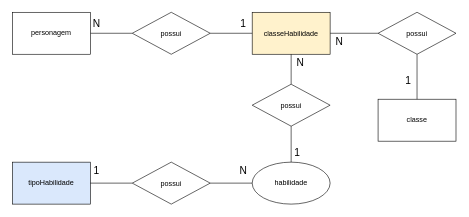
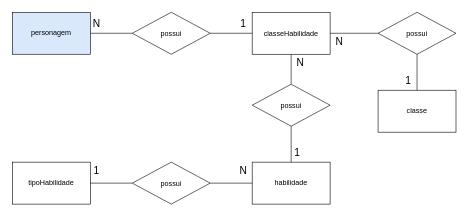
- <mxCell id="3" value="personagem" style="rounded=0;whiteSpace=wrap;html=1;" vertex="1" parent="1"><mxGeometry x="20" y="20" width="130" height="70" as="geometry" /></mxCell>
+ <mxCell id="3" value="personagem" style="rounded=0;whiteSpace=wrap;html=1;fillColor=#dae8fc;" vertex="1" parent="1"><mxGeometry x="20" y="20" width="130" height="70" as="geometry" /></mxCell>
- <mxCell id="8" value="&lt;font style=&quot;font-size: 12px&quot;&gt;classeHabilidade&lt;/font&gt;" style="rounded=0;whiteSpace=wrap;html=1;fontSize=17;fillColor=#fff2cc;" vertex="1" parent="1"><mxGeometry x="420" y="20" width="130" height="70" as="geometry" /></mxCell>
+ <mxCell id="8" value="&lt;font style=&quot;font-size: 12px&quot;&gt;classeHabilidade&lt;/font&gt;" style="rounded=0;whiteSpace=wrap;html=1;fontSize=17;" vertex="1" parent="1"><mxGeometry x="420" y="20" width="130" height="70" as="geometry" /></mxCell>
- <mxCell id="4" value="classe" style="rounded=0;whiteSpace=wrap;html=1;" vertex="1" parent="1"><mxGeometry x="630" y="165" width="130" height="70" as="geometry" /></mxCell>
+ <mxCell id="4" value="classe" style="rounded=0;whiteSpace=wrap;html=1;" vertex="1" parent="1"><mxGeometry x="630" y="150" width="130" height="70" as="geometry" /></mxCell>
- <mxCell id="6" value="tipoHabilidade" style="rounded=0;whiteSpace=wrap;html=1;fillColor=#dae8fc;" vertex="1" parent="1"><mxGeometry x="20" y="270" width="130" height="70" as="geometry" /></mxCell>
+ <mxCell id="6" value="tipoHabilidade" style="rounded=0;whiteSpace=wrap;html=1;" vertex="1" parent="1"><mxGeometry x="20" y="270" width="130" height="70" as="geometry" /></mxCell>
- <mxCell id="5" value="habilidade" style="ellipse;whiteSpace=wrap;html=1;" vertex="1" parent="1"><mxGeometry x="420" y="270" width="130" height="70" as="geometry" /></mxCell>
+ <mxCell id="5" value="habilidade" style="rounded=0;whiteSpace=wrap;html=1;" vertex="1" parent="1"><mxGeometry x="420" y="270" width="130" height="70" as="geometry" /></mxCell>
